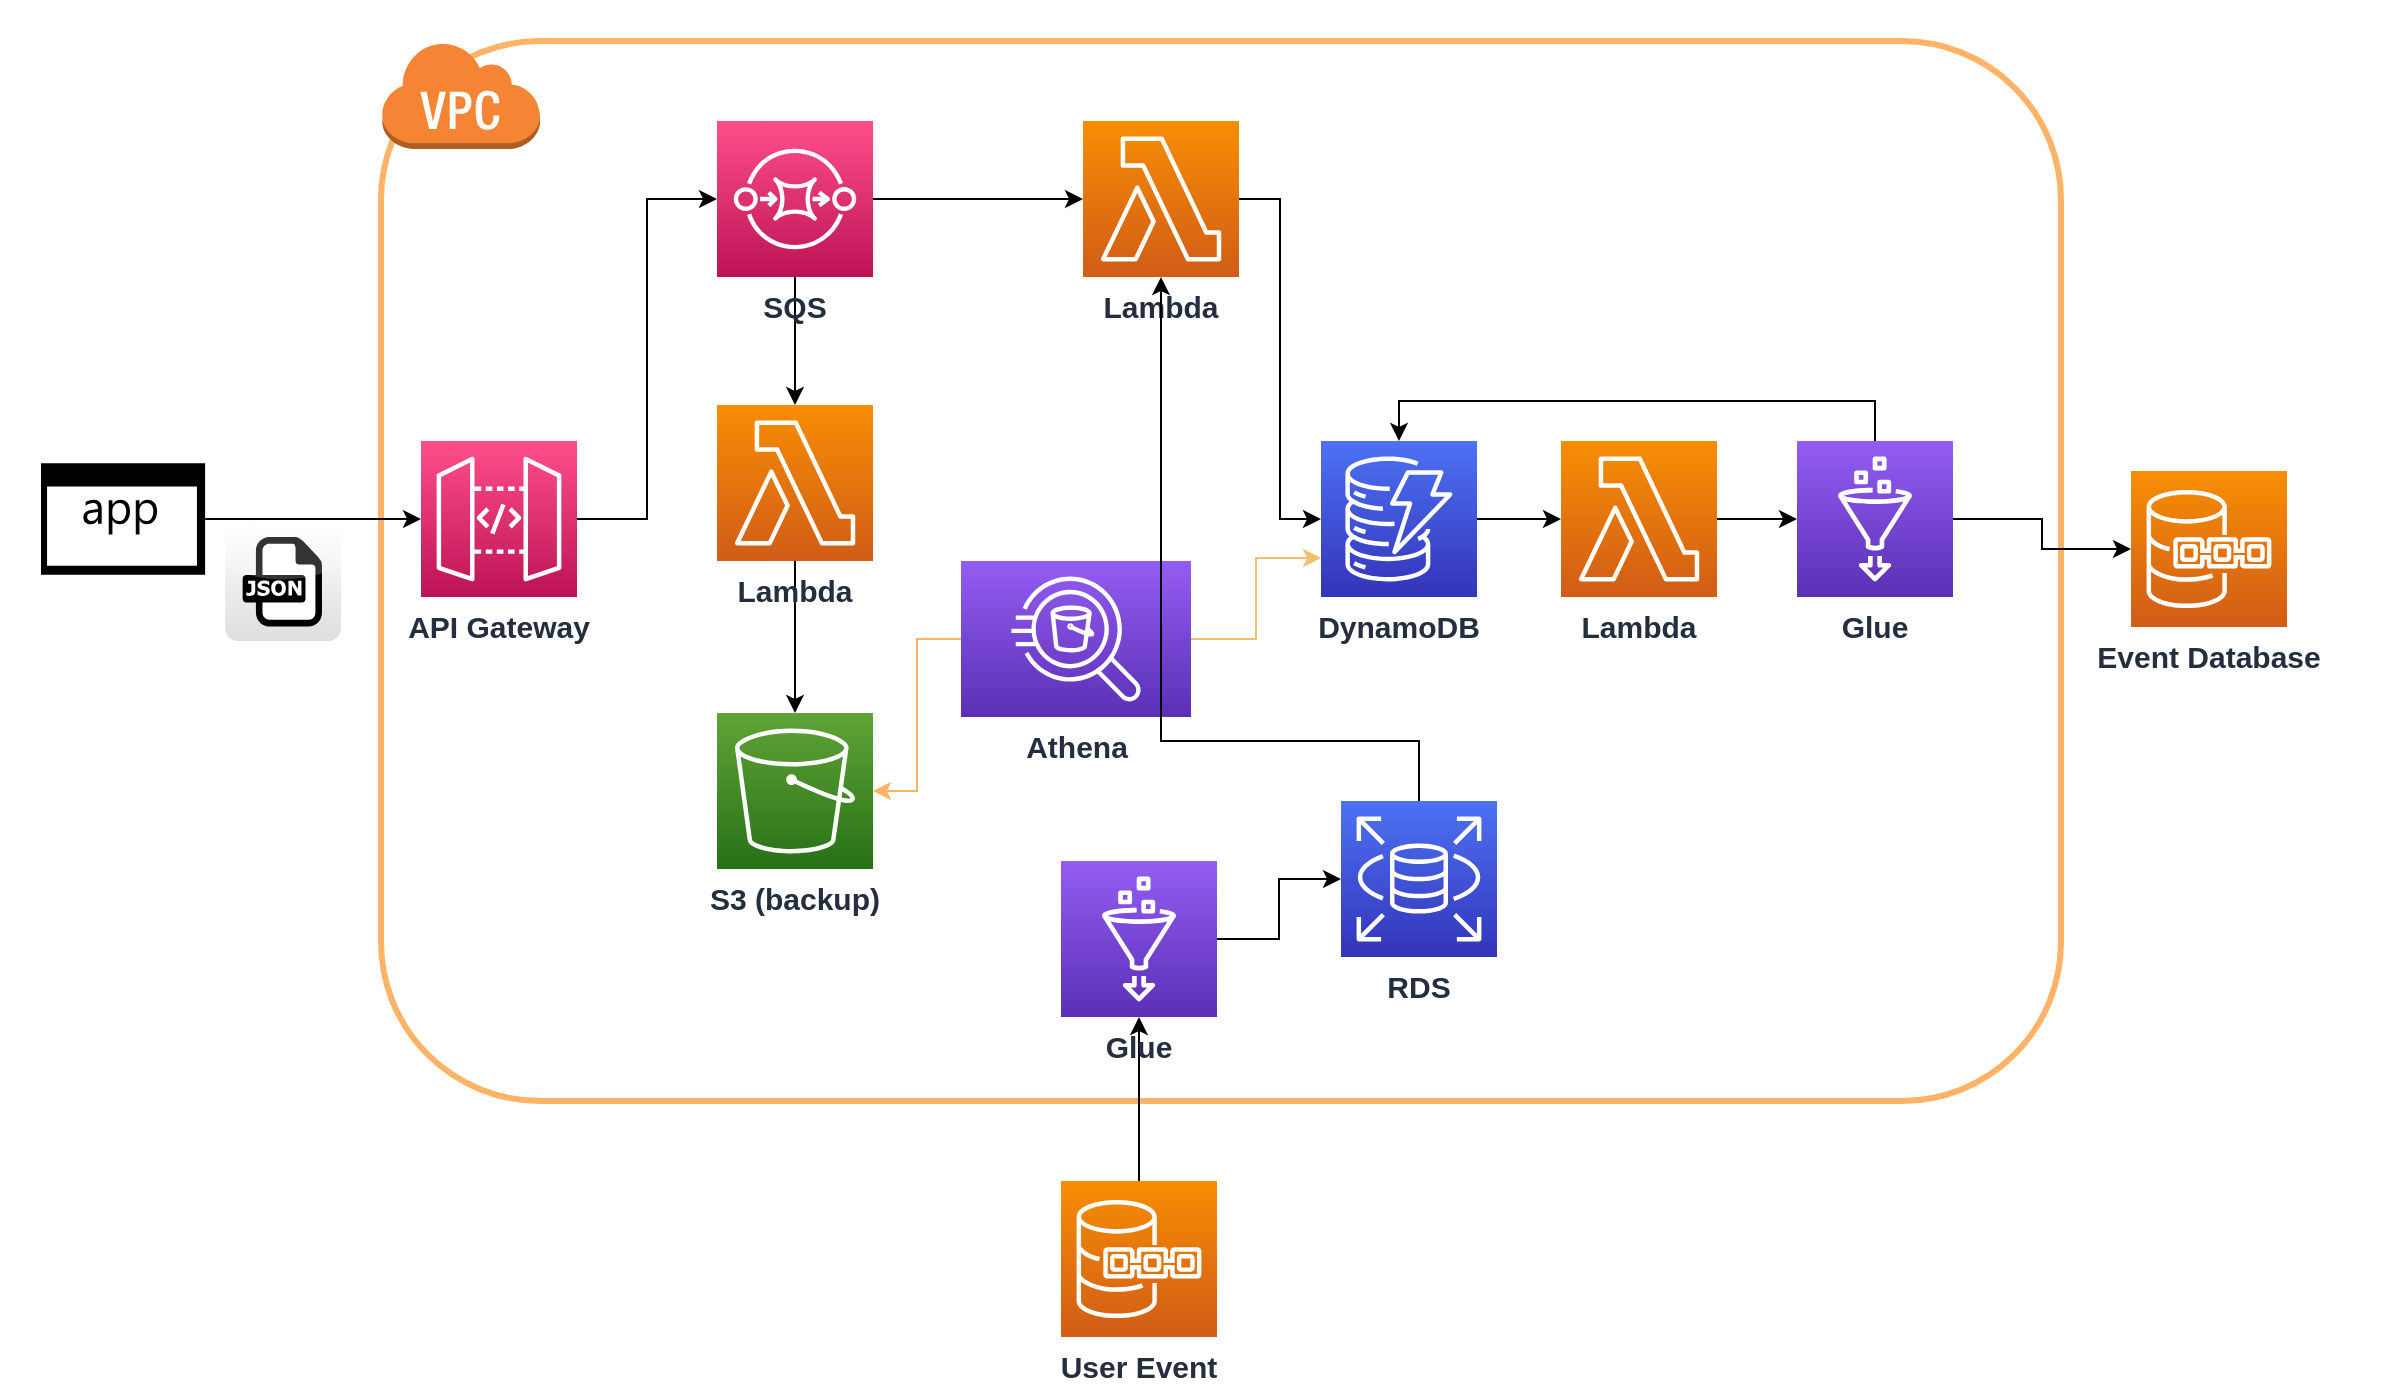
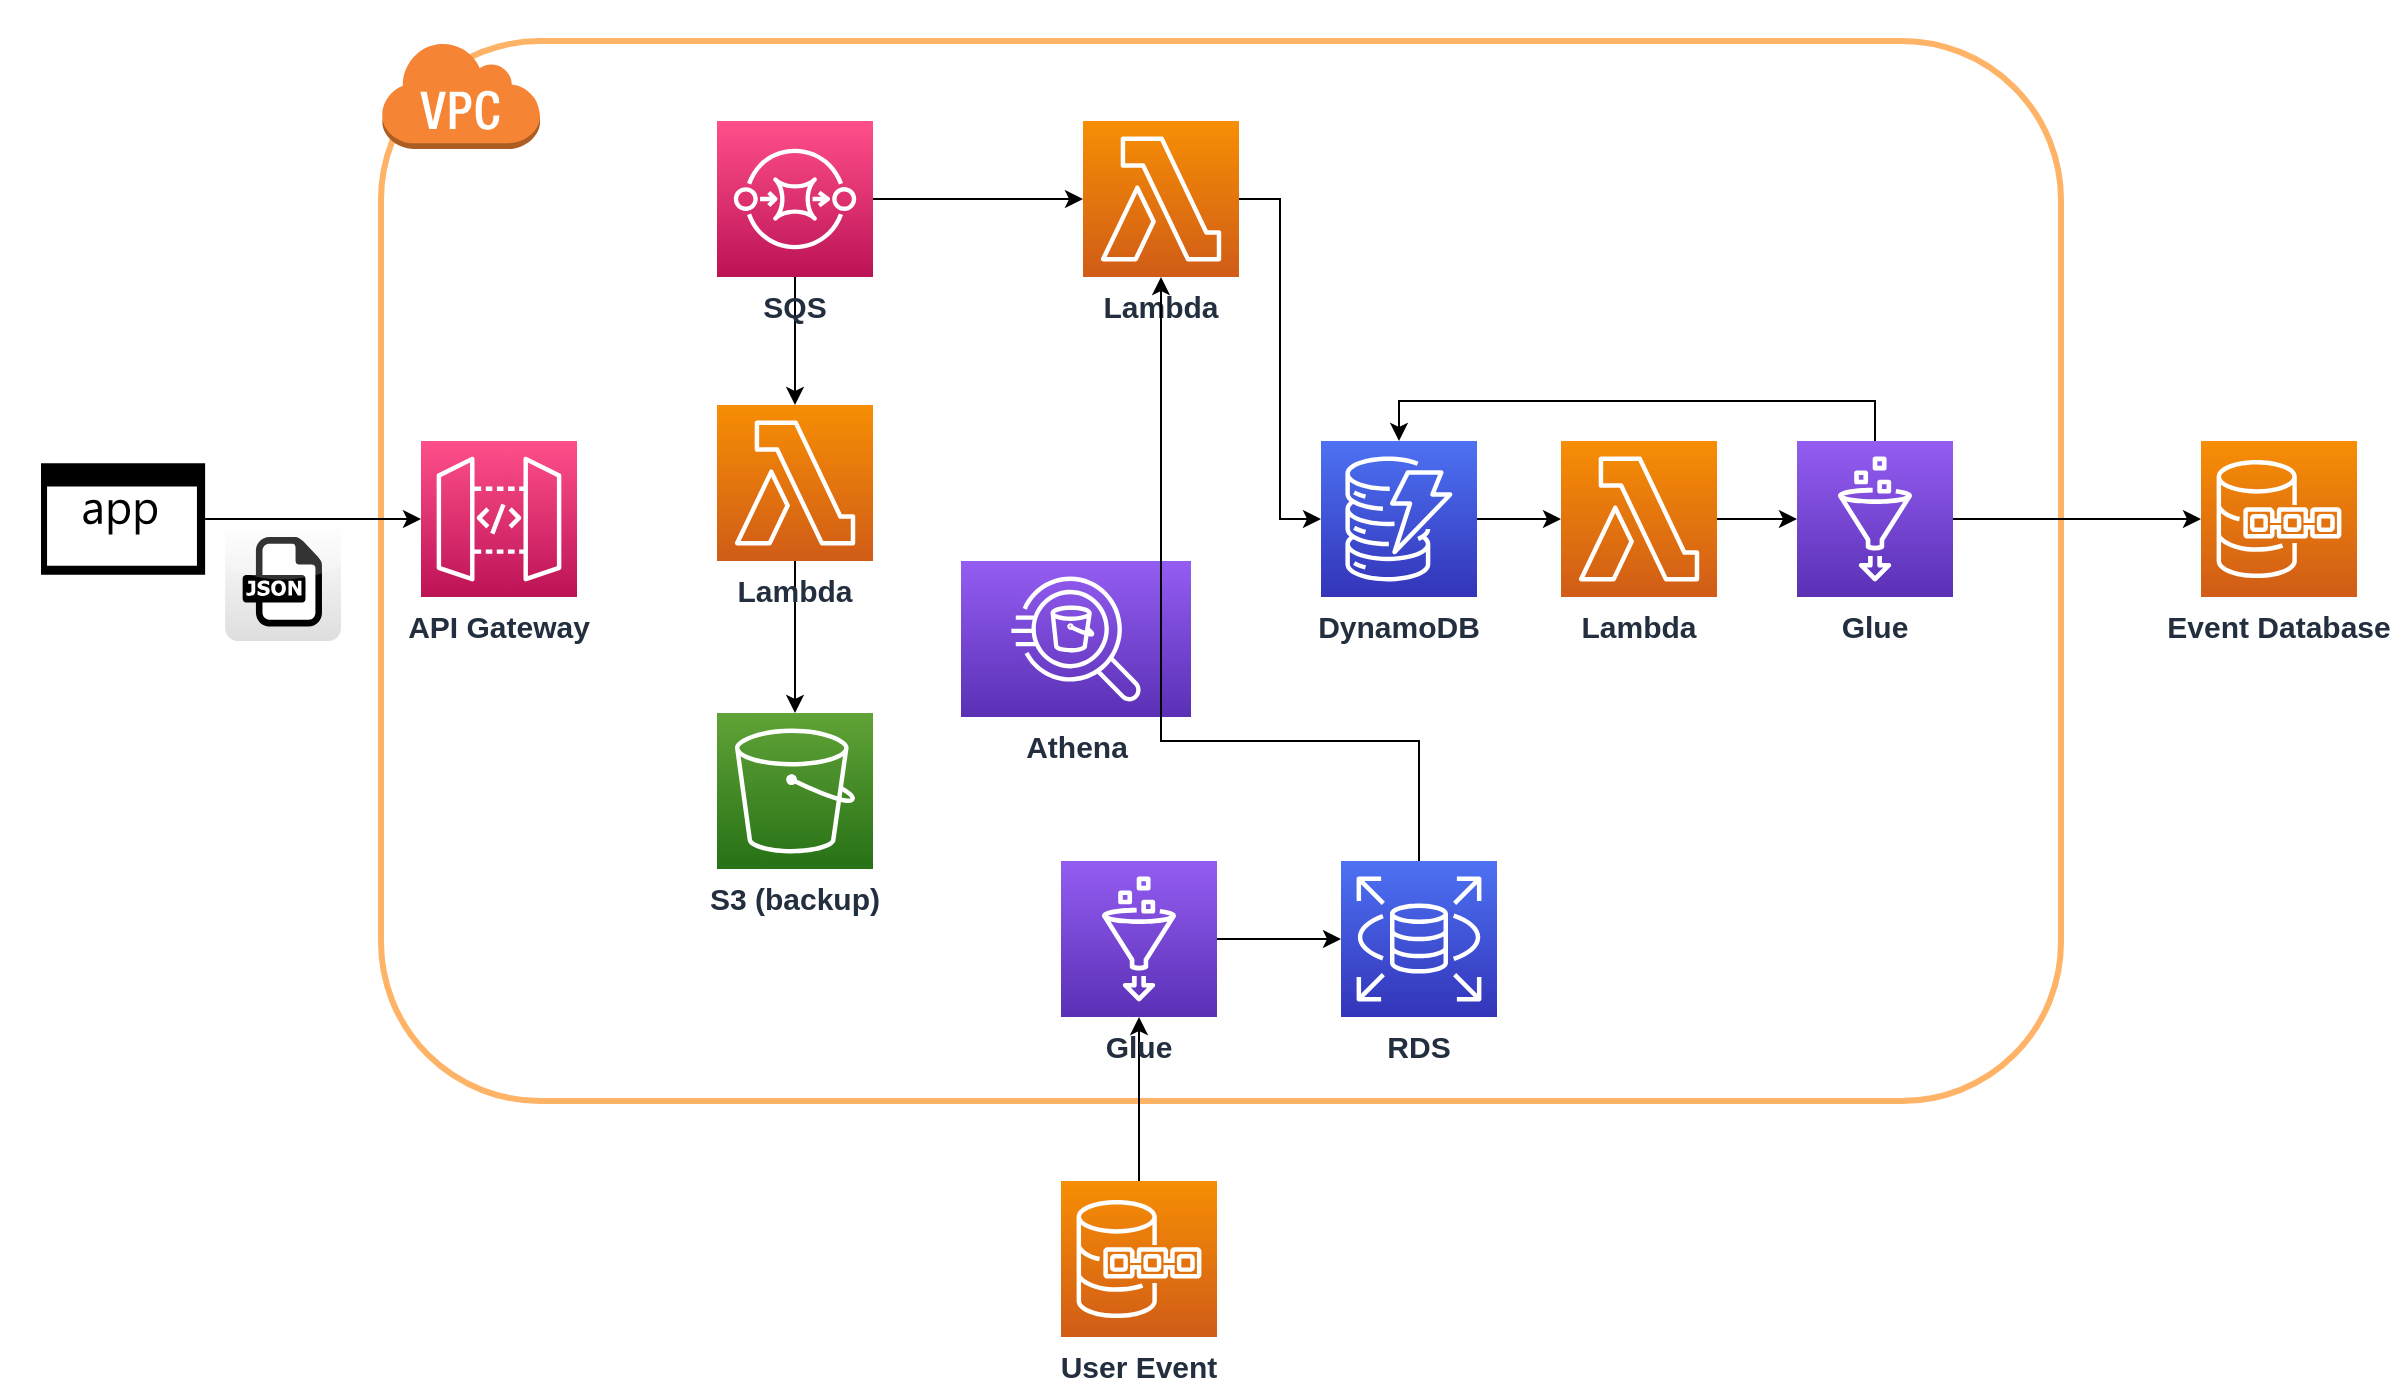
- <mxCell id="3" style="edgeStyle=orthogonalEdgeStyle;rounded=0;orthogonalLoop=1;jettySize=auto;html=1;exitX=1;exitY=0.5;exitDx=0;exitDy=0;exitPerimeter=0;entryX=0;entryY=0.5;entryDx=0;entryDy=0;entryPerimeter=0;fontSize=15;fontStyle=1" parent="1" source="9" target="32" edge="1"><mxGeometry relative="1" as="geometry"><mxPoint x="259.725" y="371.3" as="sourcePoint" /><mxPoint x="440" y="125" as="targetPoint" /></mxGeometry></mxCell>
- <mxCell id="10" value="Event Database" style="sketch=0;points=[[0,0,0],[0.25,0,0],[0.5,0,0],[0.75,0,0],[1,0,0],[0,1,0],[0.25,1,0],[0.5,1,0],[0.75,1,0],[1,1,0],[0,0.25,0],[0,0.5,0],[0,0.75,0],[1,0.25,0],[1,0.5,0],[1,0.75,0]];outlineConnect=0;fontColor=#232F3E;gradientColor=#F78E04;gradientDirection=north;fillColor=#D05C17;strokeColor=#ffffff;dashed=0;verticalLabelPosition=bottom;verticalAlign=top;align=center;html=1;fontSize=15;fontStyle=1;aspect=fixed;shape=mxgraph.aws4.resourceIcon;resIcon=mxgraph.aws4.quantum_ledger_database;" parent="1" vertex="1"><mxGeometry x="1065" y="235" width="78" height="78" as="geometry" /></mxCell>
+ <mxCell id="10" value="Event Database" style="sketch=0;points=[[0,0,0],[0.25,0,0],[0.5,0,0],[0.75,0,0],[1,0,0],[0,1,0],[0.25,1,0],[0.5,1,0],[0.75,1,0],[1,1,0],[0,0.25,0],[0,0.5,0],[0,0.75,0],[1,0.25,0],[1,0.5,0],[1,0.75,0]];outlineConnect=0;fontColor=#232F3E;gradientColor=#F78E04;gradientDirection=north;fillColor=#D05C17;strokeColor=#ffffff;dashed=0;verticalLabelPosition=bottom;verticalAlign=top;align=center;html=1;fontSize=15;fontStyle=1;aspect=fixed;shape=mxgraph.aws4.resourceIcon;resIcon=mxgraph.aws4.quantum_ledger_database;" parent="1" vertex="1"><mxGeometry x="1100" y="220" width="78" height="78" as="geometry" /></mxCell>
- <mxCell id="20" style="edgeStyle=orthogonalEdgeStyle;rounded=0;orthogonalLoop=1;jettySize=auto;html=1;exitX=1;exitY=0.5;exitDx=0;exitDy=0;exitPerimeter=0;entryX=0;entryY=0.75;entryDx=0;entryDy=0;entryPerimeter=0;fontSize=15;fontColor=#FFB366;strokeColor=#f1bf6a;" parent="1" source="22" target="17" edge="1"><mxGeometry relative="1" as="geometry" /></mxCell>
- <mxCell id="21" style="edgeStyle=orthogonalEdgeStyle;rounded=0;orthogonalLoop=1;jettySize=auto;html=1;exitX=0;exitY=0.5;exitDx=0;exitDy=0;exitPerimeter=0;entryX=1;entryY=0.5;entryDx=0;entryDy=0;entryPerimeter=0;strokeColor=#FFB366;fontSize=15;fontColor=#FFB366;startArrow=none;startFill=0;" parent="1" source="22" target="13" edge="1"><mxGeometry relative="1" as="geometry" /></mxCell>
- <mxCell id="27" value="RDS" style="sketch=0;points=[[0,0,0],[0.25,0,0],[0.5,0,0],[0.75,0,0],[1,0,0],[0,1,0],[0.25,1,0],[0.5,1,0],[0.75,1,0],[1,1,0],[0,0.25,0],[0,0.5,0],[0,0.75,0],[1,0.25,0],[1,0.5,0],[1,0.75,0]];outlineConnect=0;fontColor=#232F3E;gradientColor=#4D72F3;gradientDirection=north;fillColor=#3334B9;strokeColor=#ffffff;dashed=0;verticalLabelPosition=bottom;verticalAlign=top;align=center;html=1;fontSize=15;fontStyle=1;aspect=fixed;shape=mxgraph.aws4.resourceIcon;resIcon=mxgraph.aws4.rds;strokeWidth=3;" parent="1" vertex="1"><mxGeometry x="670" y="400" width="78" height="78" as="geometry" /></mxCell>
+ <mxCell id="27" value="RDS" style="sketch=0;points=[[0,0,0],[0.25,0,0],[0.5,0,0],[0.75,0,0],[1,0,0],[0,1,0],[0.25,1,0],[0.5,1,0],[0.75,1,0],[1,1,0],[0,0.25,0],[0,0.5,0],[0,0.75,0],[1,0.25,0],[1,0.5,0],[1,0.75,0]];outlineConnect=0;fontColor=#232F3E;gradientColor=#4D72F3;gradientDirection=north;fillColor=#3334B9;strokeColor=#ffffff;dashed=0;verticalLabelPosition=bottom;verticalAlign=top;align=center;html=1;fontSize=15;fontStyle=1;aspect=fixed;shape=mxgraph.aws4.resourceIcon;resIcon=mxgraph.aws4.rds;strokeWidth=3;" parent="1" vertex="1"><mxGeometry x="670" y="430" width="78" height="78" as="geometry" /></mxCell>
